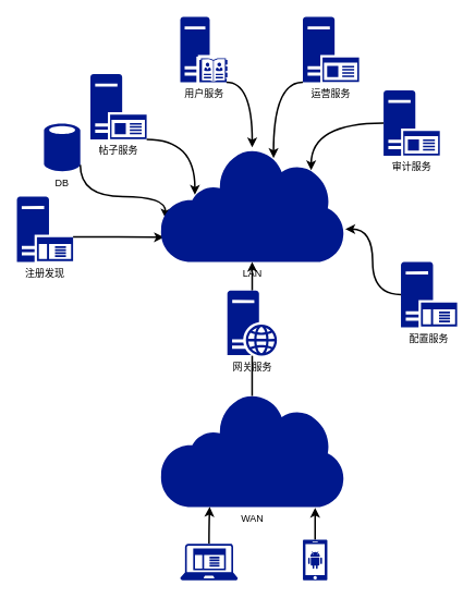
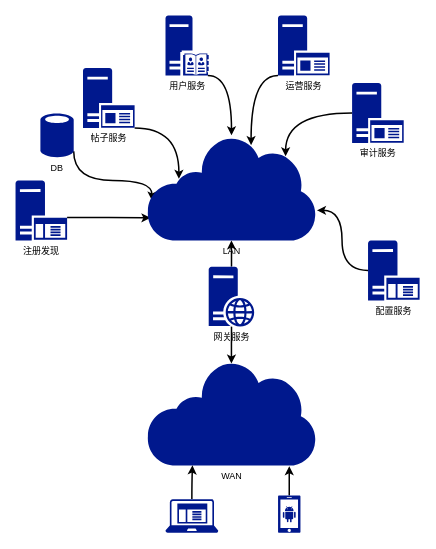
- <mxCell id="12" style="edgeStyle=orthogonalEdgeStyle;rounded=0;orthogonalLoop=1;jettySize=auto;html=1;exitX=0.5;exitY=1;exitDx=0;exitDy=0;exitPerimeter=0;entryX=0.5;entryY=0.03;entryDx=0;entryDy=0;entryPerimeter=0;curved=1;strokeWidth=2;endArrow=none;" parent="1" source="14" target="2" edge="1"><mxGeometry relative="1" as="geometry" /></mxCell>
+ <mxCell id="12" style="edgeStyle=orthogonalEdgeStyle;rounded=0;orthogonalLoop=1;jettySize=auto;html=1;exitX=0.5;exitY=1;exitDx=0;exitDy=0;exitPerimeter=0;entryX=0.5;entryY=0.03;entryDx=0;entryDy=0;entryPerimeter=0;curved=1;strokeWidth=2;" parent="1" source="14" target="2" edge="1"><mxGeometry relative="1" as="geometry" /></mxCell>
